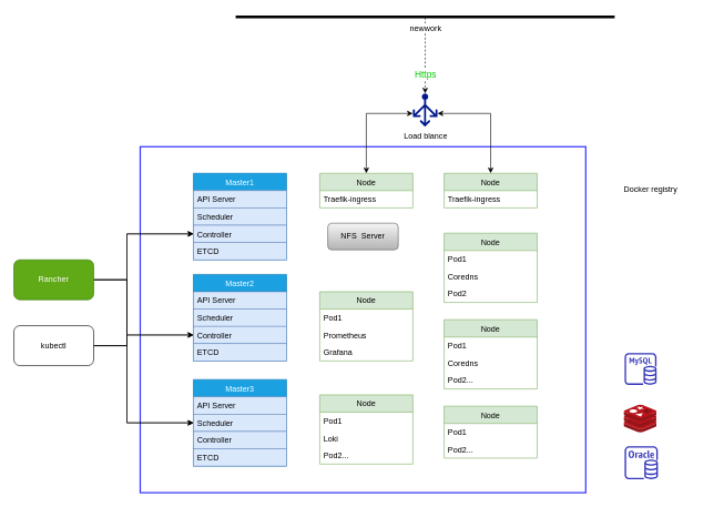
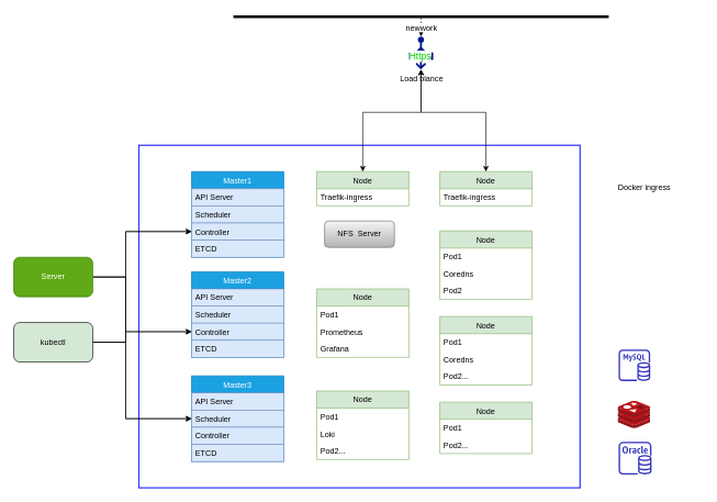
- <mxCell id="44" value="Load blance" style="aspect=fixed;pointerEvents=1;shadow=0;dashed=0;html=1;strokeColor=none;labelPosition=center;verticalLabelPosition=bottom;verticalAlign=top;align=center;fillColor=#00188D;shape=mxgraph.azure.load_balancer_generic" parent="1" vertex="1"><mxGeometry x="620" y="140" width="37" height="50" as="geometry" /></mxCell>
+ <mxCell id="44" value="Load blance" style="aspect=fixed;pointerEvents=1;shadow=0;dashed=0;html=1;strokeColor=none;labelPosition=center;verticalLabelPosition=bottom;verticalAlign=top;align=center;fillColor=#00188D;shape=mxgraph.azure.load_balancer_generic" parent="1" vertex="1"><mxGeometry x="620" y="55" width="37" height="50" as="geometry" /></mxCell>
- <mxCell id="59" value="Docker registry" style="shape=image;verticalLabelPosition=bottom;labelBackgroundColor=#ffffff;verticalAlign=top;aspect=fixed;imageAspect=0;image=https://goharbor.io/img/logos/harbor-horizontal-color.png;" parent="1" vertex="1"><mxGeometry x="890" y="220" width="175.68" height="50" as="geometry" /></mxCell>
+ <mxCell id="59" value="Docker ingress" style="shape=image;verticalLabelPosition=bottom;labelBackgroundColor=#ffffff;verticalAlign=top;aspect=fixed;imageAspect=0;image=https://goharbor.io/img/logos/harbor-horizontal-color.png;" parent="1" vertex="1"><mxGeometry x="890" y="220" width="175.68" height="50" as="geometry" /></mxCell>
- <mxCell id="37" value="Rancher" style="rounded=1;whiteSpace=wrap;html=1;fillColor=#60a917;strokeColor=#2D7600;fontColor=#ffffff;" parent="1" vertex="1"><mxGeometry x="20" y="390" width="120" height="60" as="geometry" /></mxCell>
+ <mxCell id="37" value="Server" style="rounded=1;whiteSpace=wrap;html=1;fillColor=#60a917;strokeColor=#2D7600;fontColor=#ffffff;" parent="1" vertex="1"><mxGeometry x="20" y="390" width="120" height="60" as="geometry" /></mxCell>
- <mxCell id="41" value="kubectl" style="rounded=1;whiteSpace=wrap;html=1;" parent="1" vertex="1"><mxGeometry x="20" y="489" width="120" height="60" as="geometry" /></mxCell>
+ <mxCell id="41" value="kubectl" style="rounded=1;whiteSpace=wrap;html=1;fillColor=#d5e8d4;" parent="1" vertex="1"><mxGeometry x="20" y="489" width="120" height="60" as="geometry" /></mxCell>
